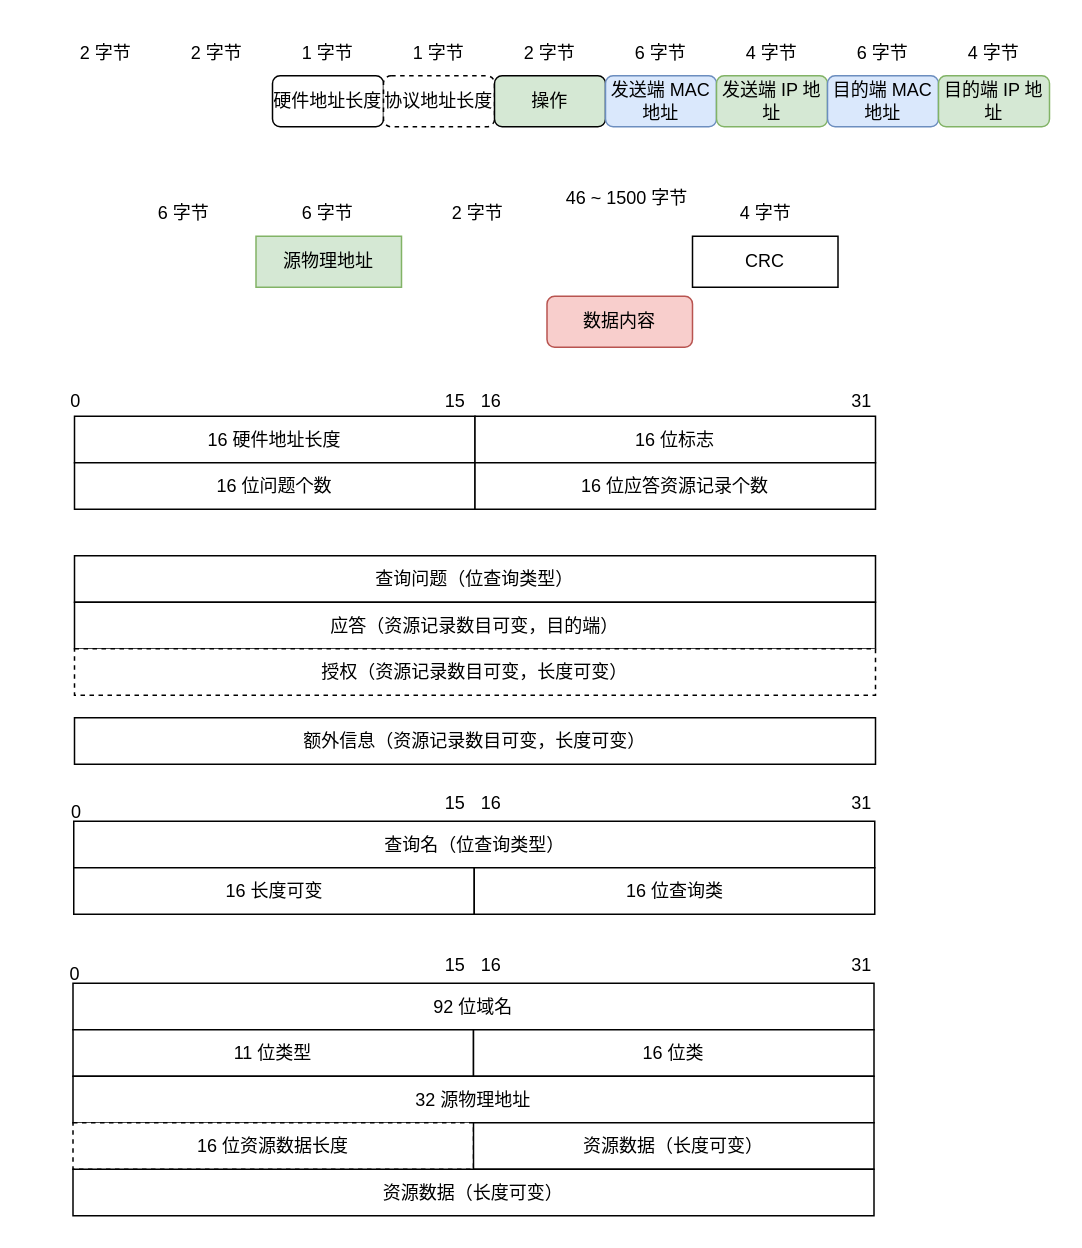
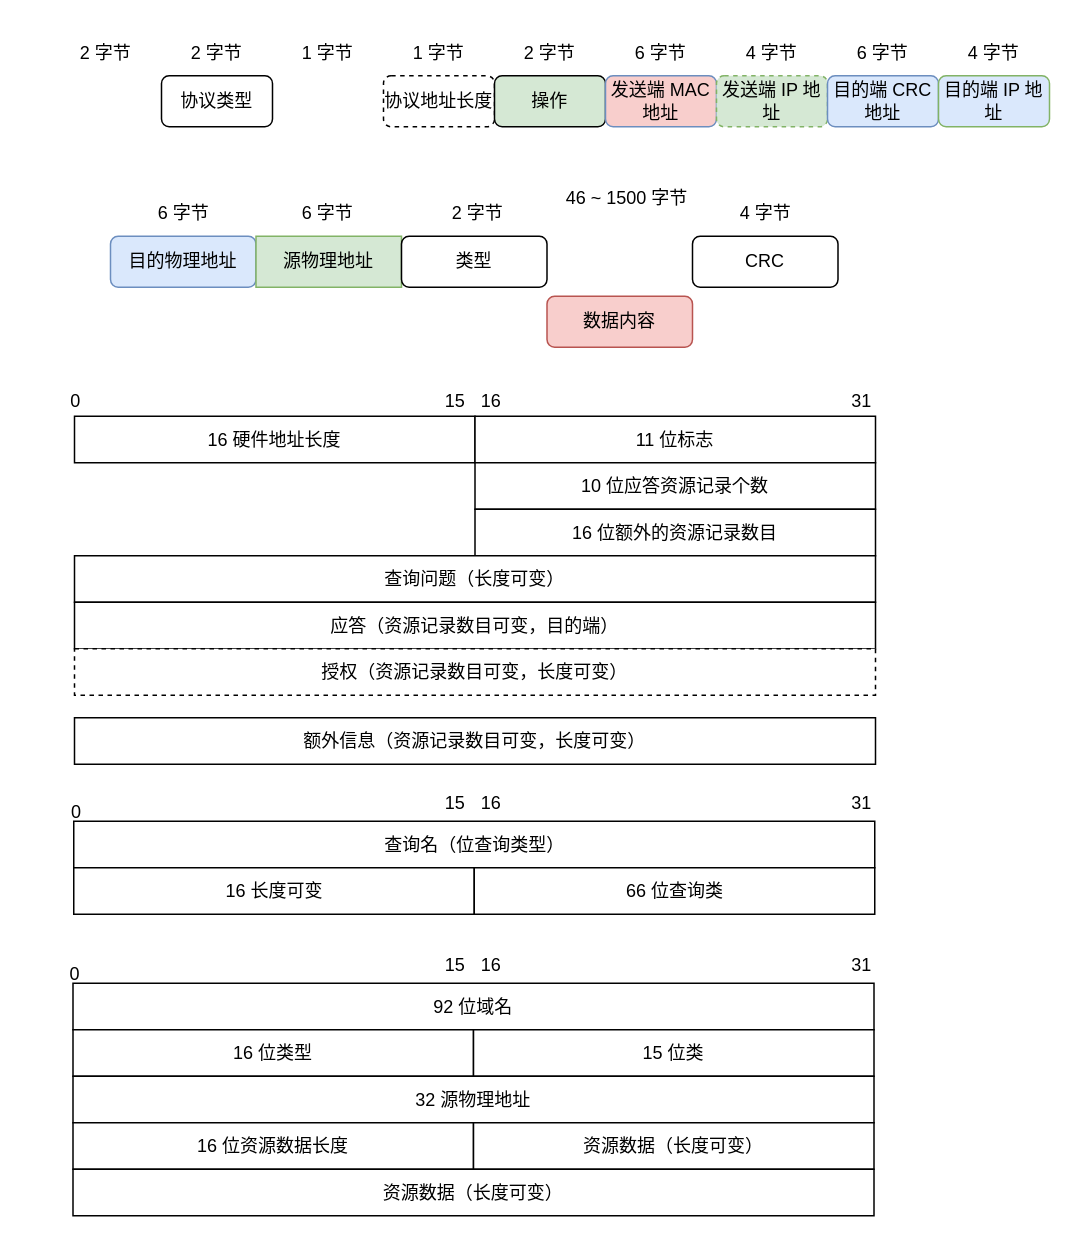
+ <mxCell id="3" value="协议类型" style="rounded=1;whiteSpace=wrap;html=1;" vertex="1" parent="1"><mxGeometry x="107" y="50" width="74" height="34" as="geometry" /></mxCell>
- <mxCell id="5" value="硬件地址长度" style="rounded=1;whiteSpace=wrap;html=1;" vertex="1" parent="1"><mxGeometry x="181" y="50" width="74" height="34" as="geometry" /></mxCell>
- <mxCell id="11" value="发送端 MAC 地址" style="rounded=1;whiteSpace=wrap;html=1;fillColor=#dae8fc;strokeColor=#6c8ebf;" vertex="1" parent="1"><mxGeometry x="403" y="50" width="74" height="34" as="geometry" /></mxCell>
+ <mxCell id="11" value="发送端 MAC 地址" style="rounded=1;whiteSpace=wrap;html=1;fillColor=#f8cecc;strokeColor=#6c8ebf;" vertex="1" parent="1"><mxGeometry x="403" y="50" width="74" height="34" as="geometry" /></mxCell>
- <mxCell id="13" value="发送端 IP 地址" style="rounded=1;whiteSpace=wrap;html=1;fillColor=#d5e8d4;strokeColor=#82b366;" vertex="1" parent="1"><mxGeometry x="477" y="50" width="74" height="34" as="geometry" /></mxCell>
+ <mxCell id="13" value="发送端 IP 地址" style="rounded=1;whiteSpace=wrap;html=1;fillColor=#d5e8d4;strokeColor=#82b366;dashed=1;" vertex="1" parent="1"><mxGeometry x="477" y="50" width="74" height="34" as="geometry" /></mxCell>
- <mxCell id="15" value="目的端 MAC 地址" style="rounded=1;whiteSpace=wrap;html=1;fillColor=#dae8fc;strokeColor=#6c8ebf;" vertex="1" parent="1"><mxGeometry x="551" y="50" width="74" height="34" as="geometry" /></mxCell>
+ <mxCell id="15" value="目的端 CRC 地址" style="rounded=1;whiteSpace=wrap;html=1;fillColor=#dae8fc;strokeColor=#6c8ebf;" vertex="1" parent="1"><mxGeometry x="551" y="50" width="74" height="34" as="geometry" /></mxCell>
- <mxCell id="17" value="目的端 IP 地址" style="rounded=1;whiteSpace=wrap;html=1;fillColor=#d5e8d4;strokeColor=#82b366;" vertex="1" parent="1"><mxGeometry x="625" y="50" width="74" height="34" as="geometry" /></mxCell>
+ <mxCell id="17" value="目的端 IP 地址" style="rounded=1;whiteSpace=wrap;html=1;fillColor=#dae8fc;strokeColor=#82b366;" vertex="1" parent="1"><mxGeometry x="625" y="50" width="74" height="34" as="geometry" /></mxCell>
+ <mxCell id="19" value="目的物理地址" style="rounded=1;whiteSpace=wrap;html=1;fillColor=#dae8fc;strokeColor=#6c8ebf;" vertex="1" parent="1"><mxGeometry x="73" y="157" width="97" height="34" as="geometry" /></mxCell>
+ <mxCell id="21" value="类型" style="rounded=1;whiteSpace=wrap;html=1;" vertex="1" parent="1"><mxGeometry x="267" y="157" width="97" height="34" as="geometry" /></mxCell>
- <mxCell id="23" value="CRC" style="whiteSpace=wrap;html=1;rounded=0;" vertex="1" parent="1"><mxGeometry x="461" y="157" width="97" height="34" as="geometry" /></mxCell>
+ <mxCell id="23" value="CRC" style="rounded=1;whiteSpace=wrap;html=1;" vertex="1" parent="1"><mxGeometry x="461" y="157" width="97" height="34" as="geometry" /></mxCell>
- <mxCell id="30" value="16 位标志" style="rounded=0;whiteSpace=wrap;html=1;" vertex="1" parent="1"><mxGeometry x="316" y="277" width="267" height="31" as="geometry" /></mxCell>
+ <mxCell id="30" value="11 位标志" style="rounded=0;whiteSpace=wrap;html=1;" vertex="1" parent="1"><mxGeometry x="316" y="277" width="267" height="31" as="geometry" /></mxCell>
- <mxCell id="31" value="16 位问题个数" style="rounded=0;whiteSpace=wrap;html=1;" vertex="1" parent="1"><mxGeometry x="49" y="308" width="267" height="31" as="geometry" /></mxCell>
- <mxCell id="32" value="16 位应答资源记录个数" style="rounded=0;whiteSpace=wrap;html=1;" vertex="1" parent="1"><mxGeometry x="316" y="308" width="267" height="31" as="geometry" /></mxCell>
+ <mxCell id="32" value="10 位应答资源记录个数" style="rounded=0;whiteSpace=wrap;html=1;" vertex="1" parent="1"><mxGeometry x="316" y="308" width="267" height="31" as="geometry" /></mxCell>
+ <mxCell id="33" value="16 位额外的资源记录数目" style="rounded=0;whiteSpace=wrap;html=1;" vertex="1" parent="1"><mxGeometry x="316" y="339" width="267" height="31" as="geometry" /></mxCell>
- <mxCell id="34" value="查询问题（位查询类型）" style="rounded=0;whiteSpace=wrap;html=1;" vertex="1" parent="1"><mxGeometry x="49" y="370" width="534" height="31" as="geometry" /></mxCell>
+ <mxCell id="34" value="查询问题（长度可变）" style="rounded=0;whiteSpace=wrap;html=1;" vertex="1" parent="1"><mxGeometry x="49" y="370" width="534" height="31" as="geometry" /></mxCell>
- <mxCell id="44" value="16 位查询类" style="rounded=0;whiteSpace=wrap;html=1;" vertex="1" parent="1"><mxGeometry x="315.5" y="578" width="267" height="31" as="geometry" /></mxCell>
+ <mxCell id="44" value="66 位查询类" style="rounded=0;whiteSpace=wrap;html=1;" vertex="1" parent="1"><mxGeometry x="315.5" y="578" width="267" height="31" as="geometry" /></mxCell>
- <mxCell id="54" value="11 位类型" style="rounded=0;whiteSpace=wrap;html=1;" vertex="1" parent="1"><mxGeometry x="48" y="686" width="267" height="31" as="geometry" /></mxCell>
+ <mxCell id="54" value="16 位类型" style="rounded=0;whiteSpace=wrap;html=1;" vertex="1" parent="1"><mxGeometry x="48" y="686" width="267" height="31" as="geometry" /></mxCell>
- <mxCell id="55" value="16 位类" style="rounded=0;whiteSpace=wrap;html=1;" vertex="1" parent="1"><mxGeometry x="315" y="686" width="267" height="31" as="geometry" /></mxCell>
+ <mxCell id="55" value="15 位类" style="rounded=0;whiteSpace=wrap;html=1;" vertex="1" parent="1"><mxGeometry x="315" y="686" width="267" height="31" as="geometry" /></mxCell>
- <mxCell id="57" value="16 位资源数据长度" style="rounded=0;whiteSpace=wrap;html=1;dashed=1;" vertex="1" parent="1"><mxGeometry x="48" y="748" width="267" height="31" as="geometry" /></mxCell>
+ <mxCell id="57" value="16 位资源数据长度" style="rounded=0;whiteSpace=wrap;html=1;" vertex="1" parent="1"><mxGeometry x="48" y="748" width="267" height="31" as="geometry" /></mxCell>
